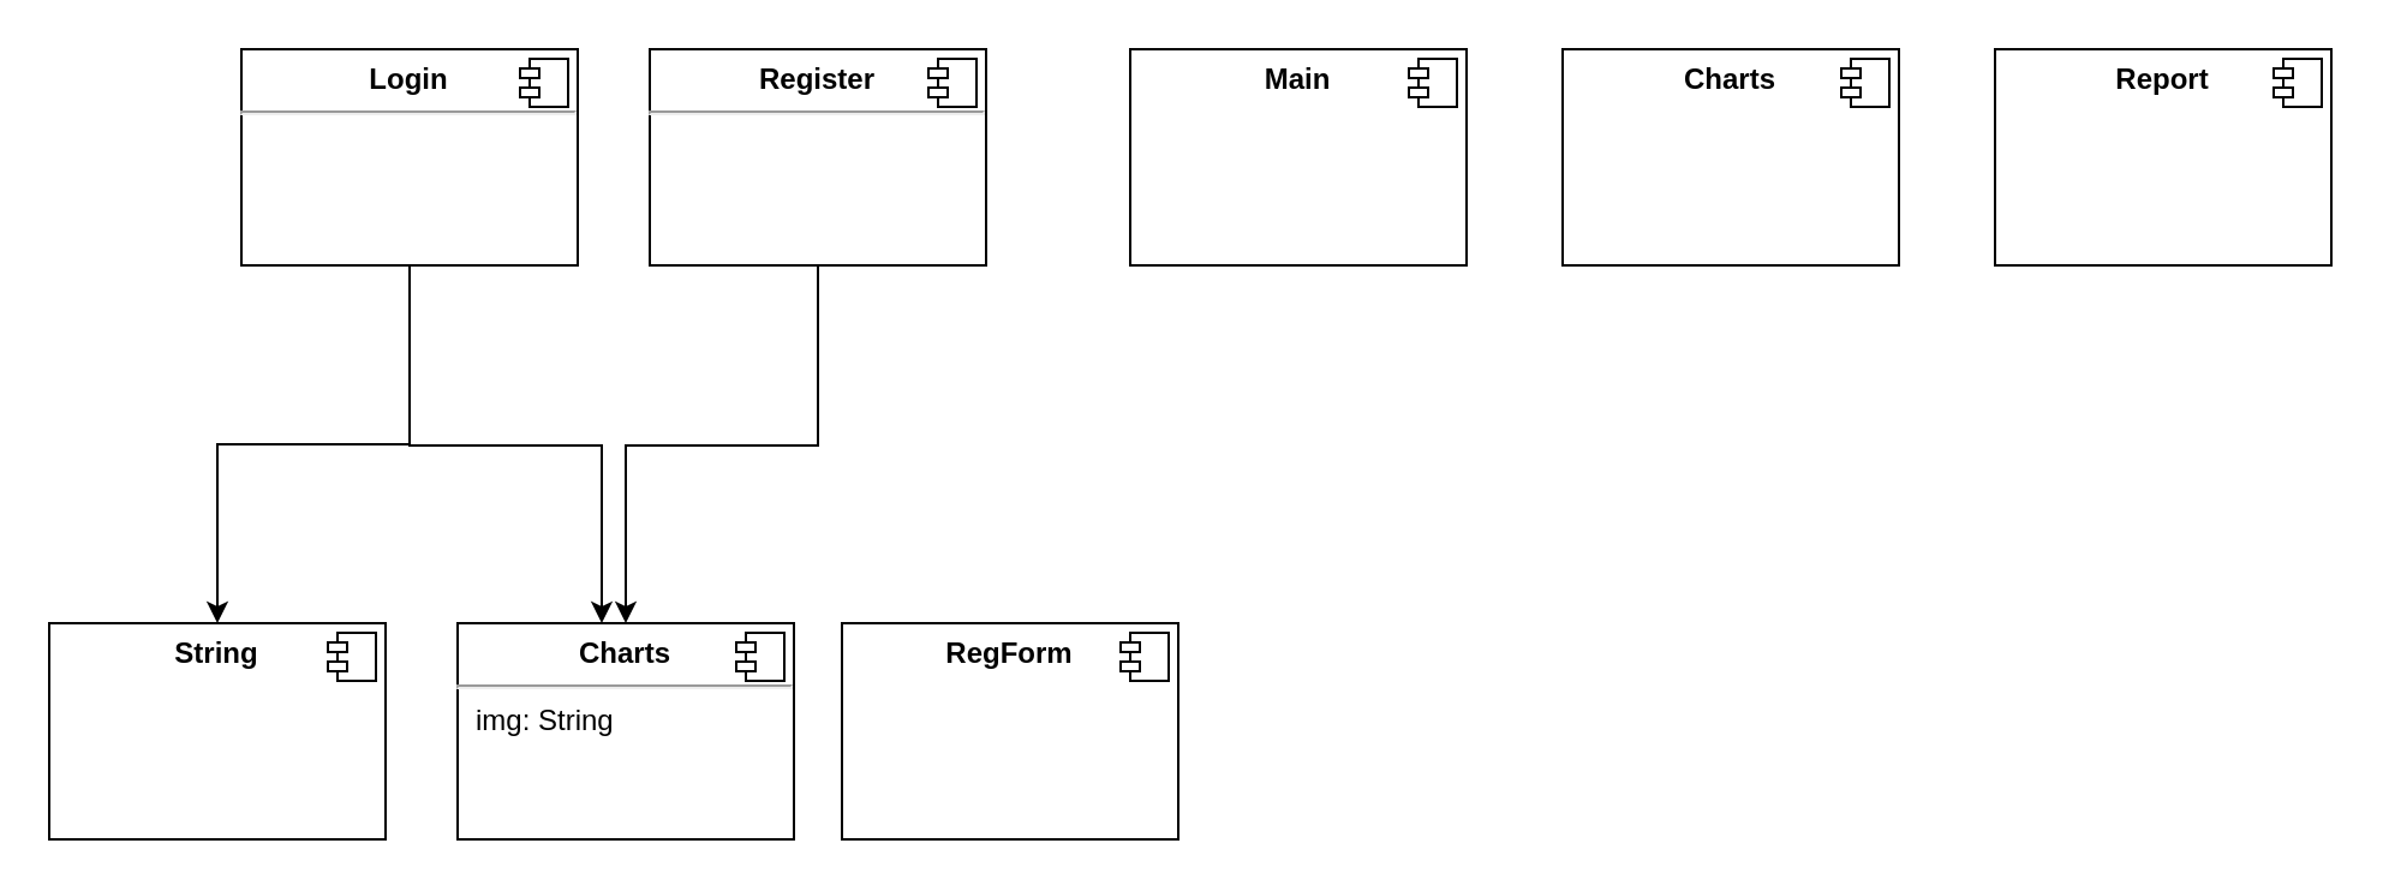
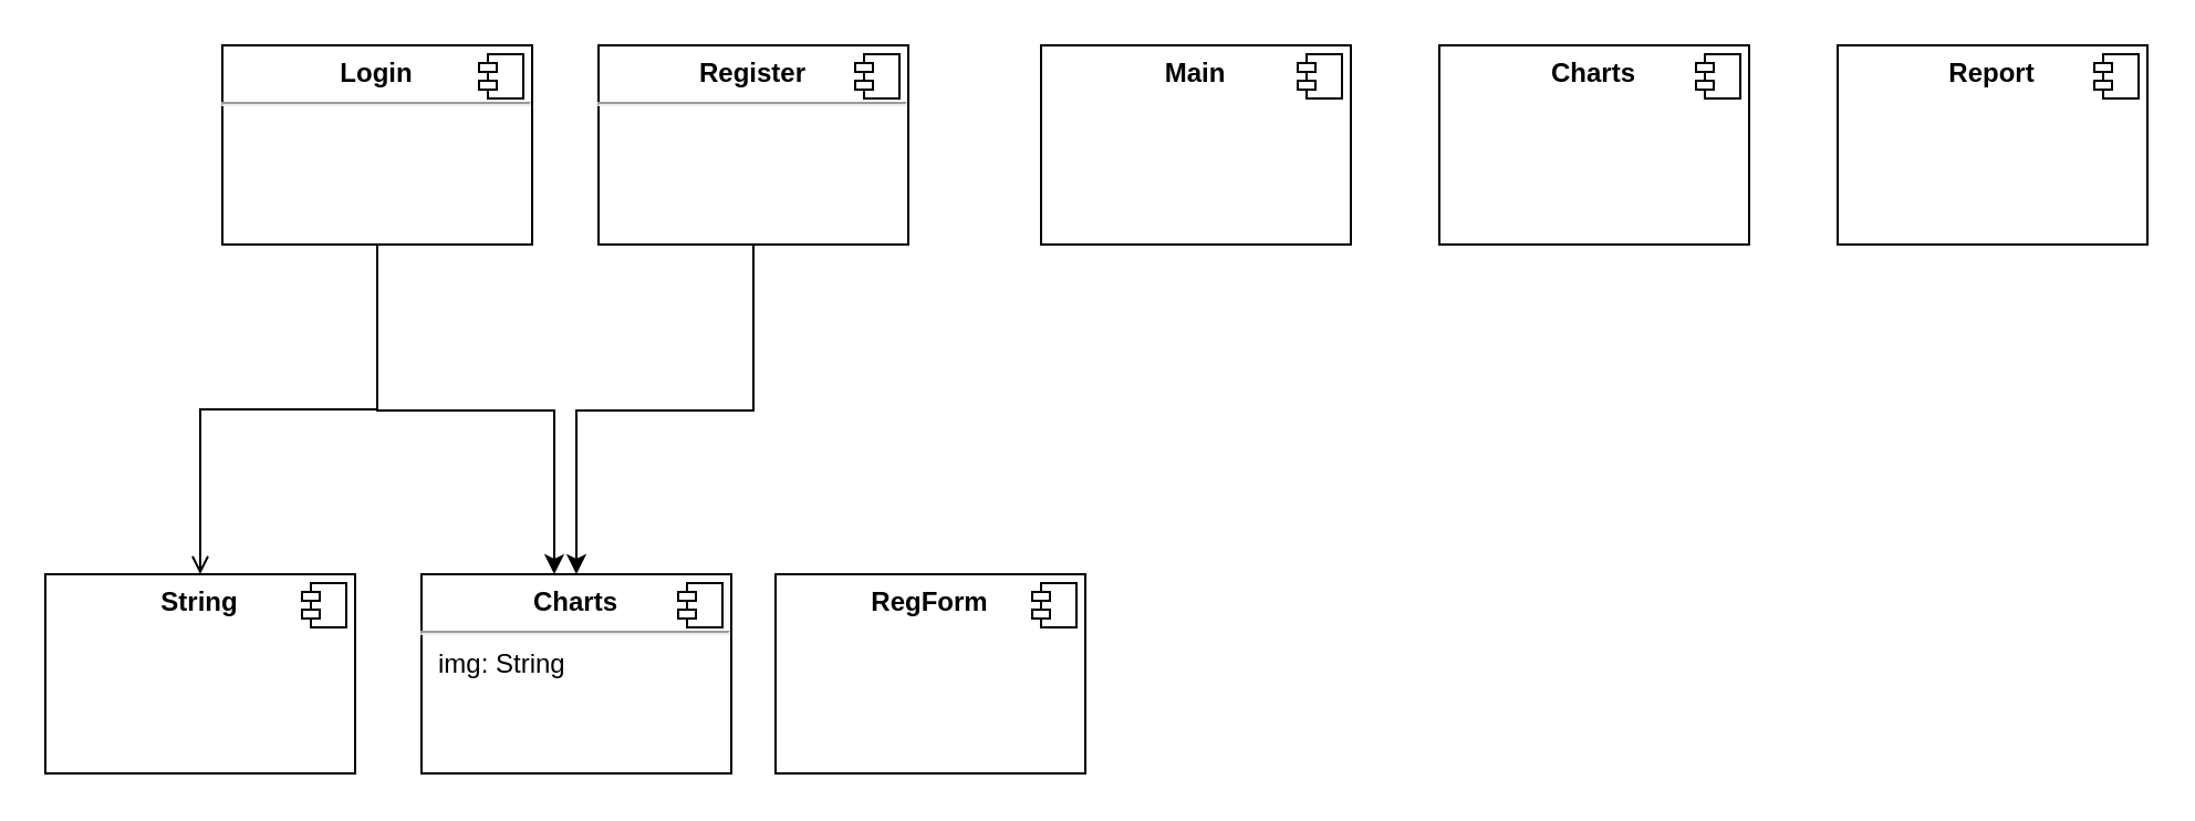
- <mxCell id="7" style="edgeStyle=orthogonalEdgeStyle;rounded=0;orthogonalLoop=1;jettySize=auto;html=1;entryX=0.5;entryY=0;entryDx=0;entryDy=0;" parent="1" source="9" target="2" edge="1"><mxGeometry relative="1" as="geometry" /></mxCell>
+ <mxCell id="7" style="edgeStyle=orthogonalEdgeStyle;rounded=0;orthogonalLoop=1;jettySize=auto;html=1;entryX=0.5;entryY=0;entryDx=0;entryDy=0;endArrow=open;" parent="1" source="9" target="2" edge="1"><mxGeometry relative="1" as="geometry" /></mxCell>
